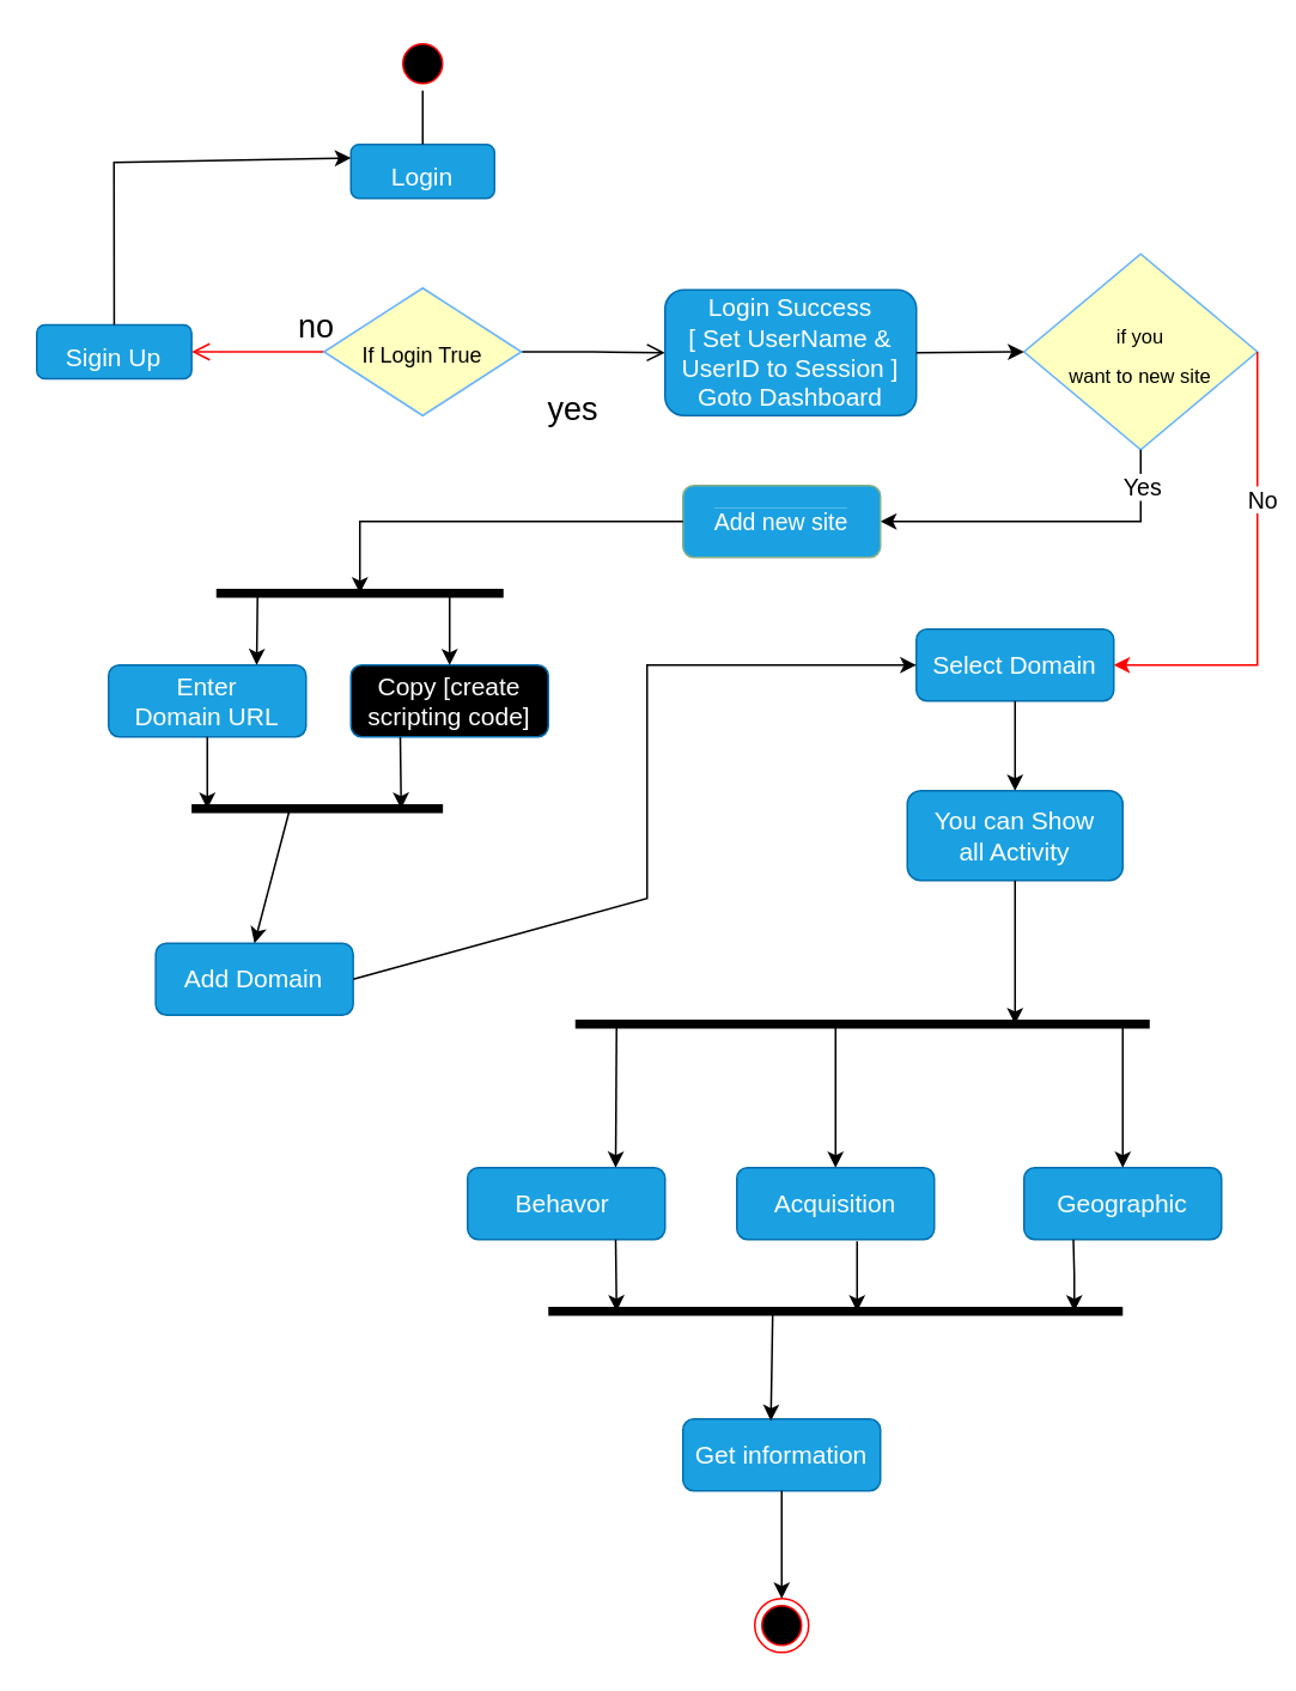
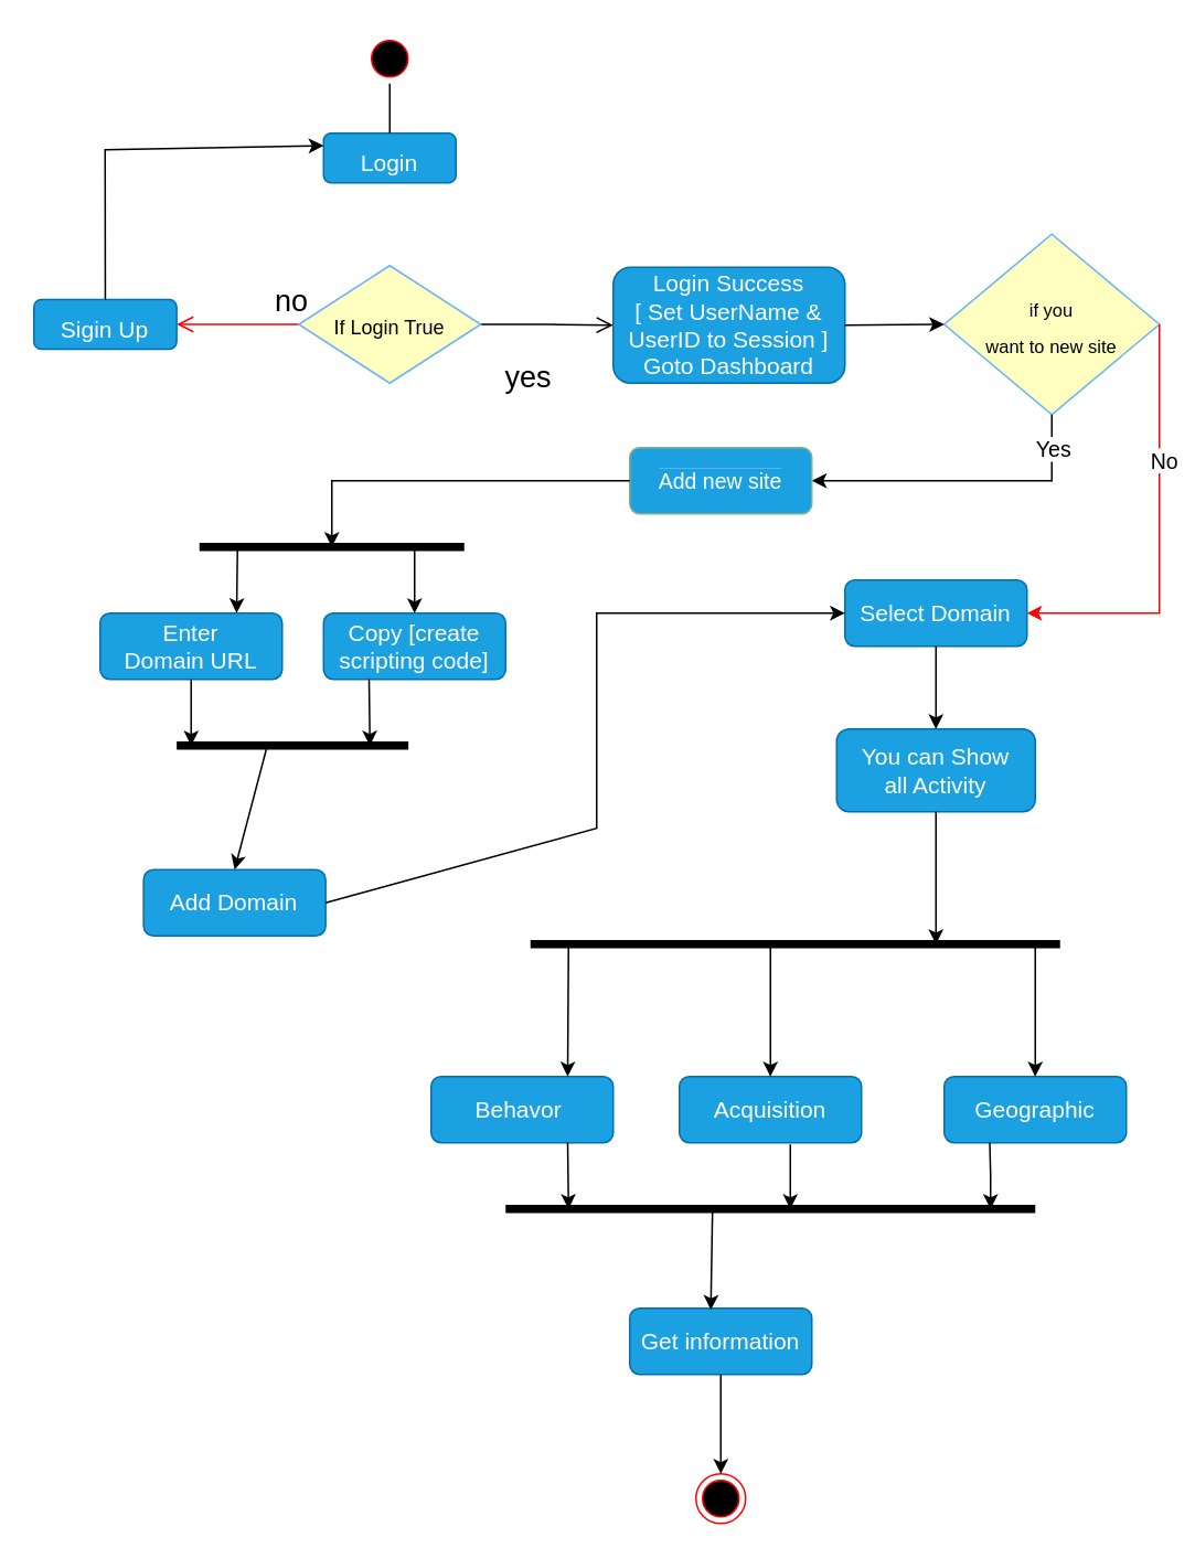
- <mxCell id="25" value="Copy [create scripting code]" style="rounded=1;whiteSpace=wrap;html=1;shadow=0;fontSize=14;fillColor=#000000;fontColor=#ffffff;strokeColor=#006EAF;" parent="1" vertex="1"><mxGeometry x="195" y="370" width="110" height="40" as="geometry" /></mxCell>
+ <mxCell id="25" value="Copy [create scripting code]" style="rounded=1;whiteSpace=wrap;html=1;shadow=0;fontSize=14;fillColor=#1BA1E2;fontColor=#ffffff;strokeColor=#006EAF;" parent="1" vertex="1"><mxGeometry x="195" y="370" width="110" height="40" as="geometry" /></mxCell>
